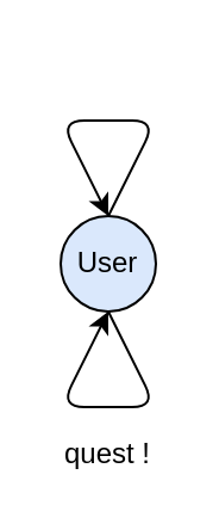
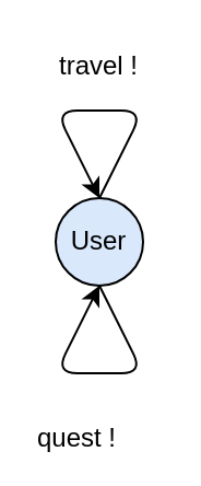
+ <mxCell id="5" value="travel !" style="text;html=1;strokeColor=none;fillColor=none;align=center;verticalAlign=middle;whiteSpace=wrap;rounded=0;" vertex="1" parent="1"><mxGeometry x="25" y="20" width="40" height="20" as="geometry" /></mxCell>
- <mxCell id="6" value="quest !" style="text;html=1;strokeColor=none;fillColor=none;align=center;verticalAlign=middle;whiteSpace=wrap;rounded=0;" vertex="1" parent="1"><mxGeometry x="20" y="180" width="50" height="20" as="geometry" /></mxCell>
+ <mxCell id="6" value="quest !" style="text;html=1;strokeColor=none;fillColor=none;align=center;verticalAlign=middle;whiteSpace=wrap;rounded=0;" vertex="1" parent="1"><mxGeometry x="10" y="190" width="50" height="20" as="geometry" /></mxCell>
